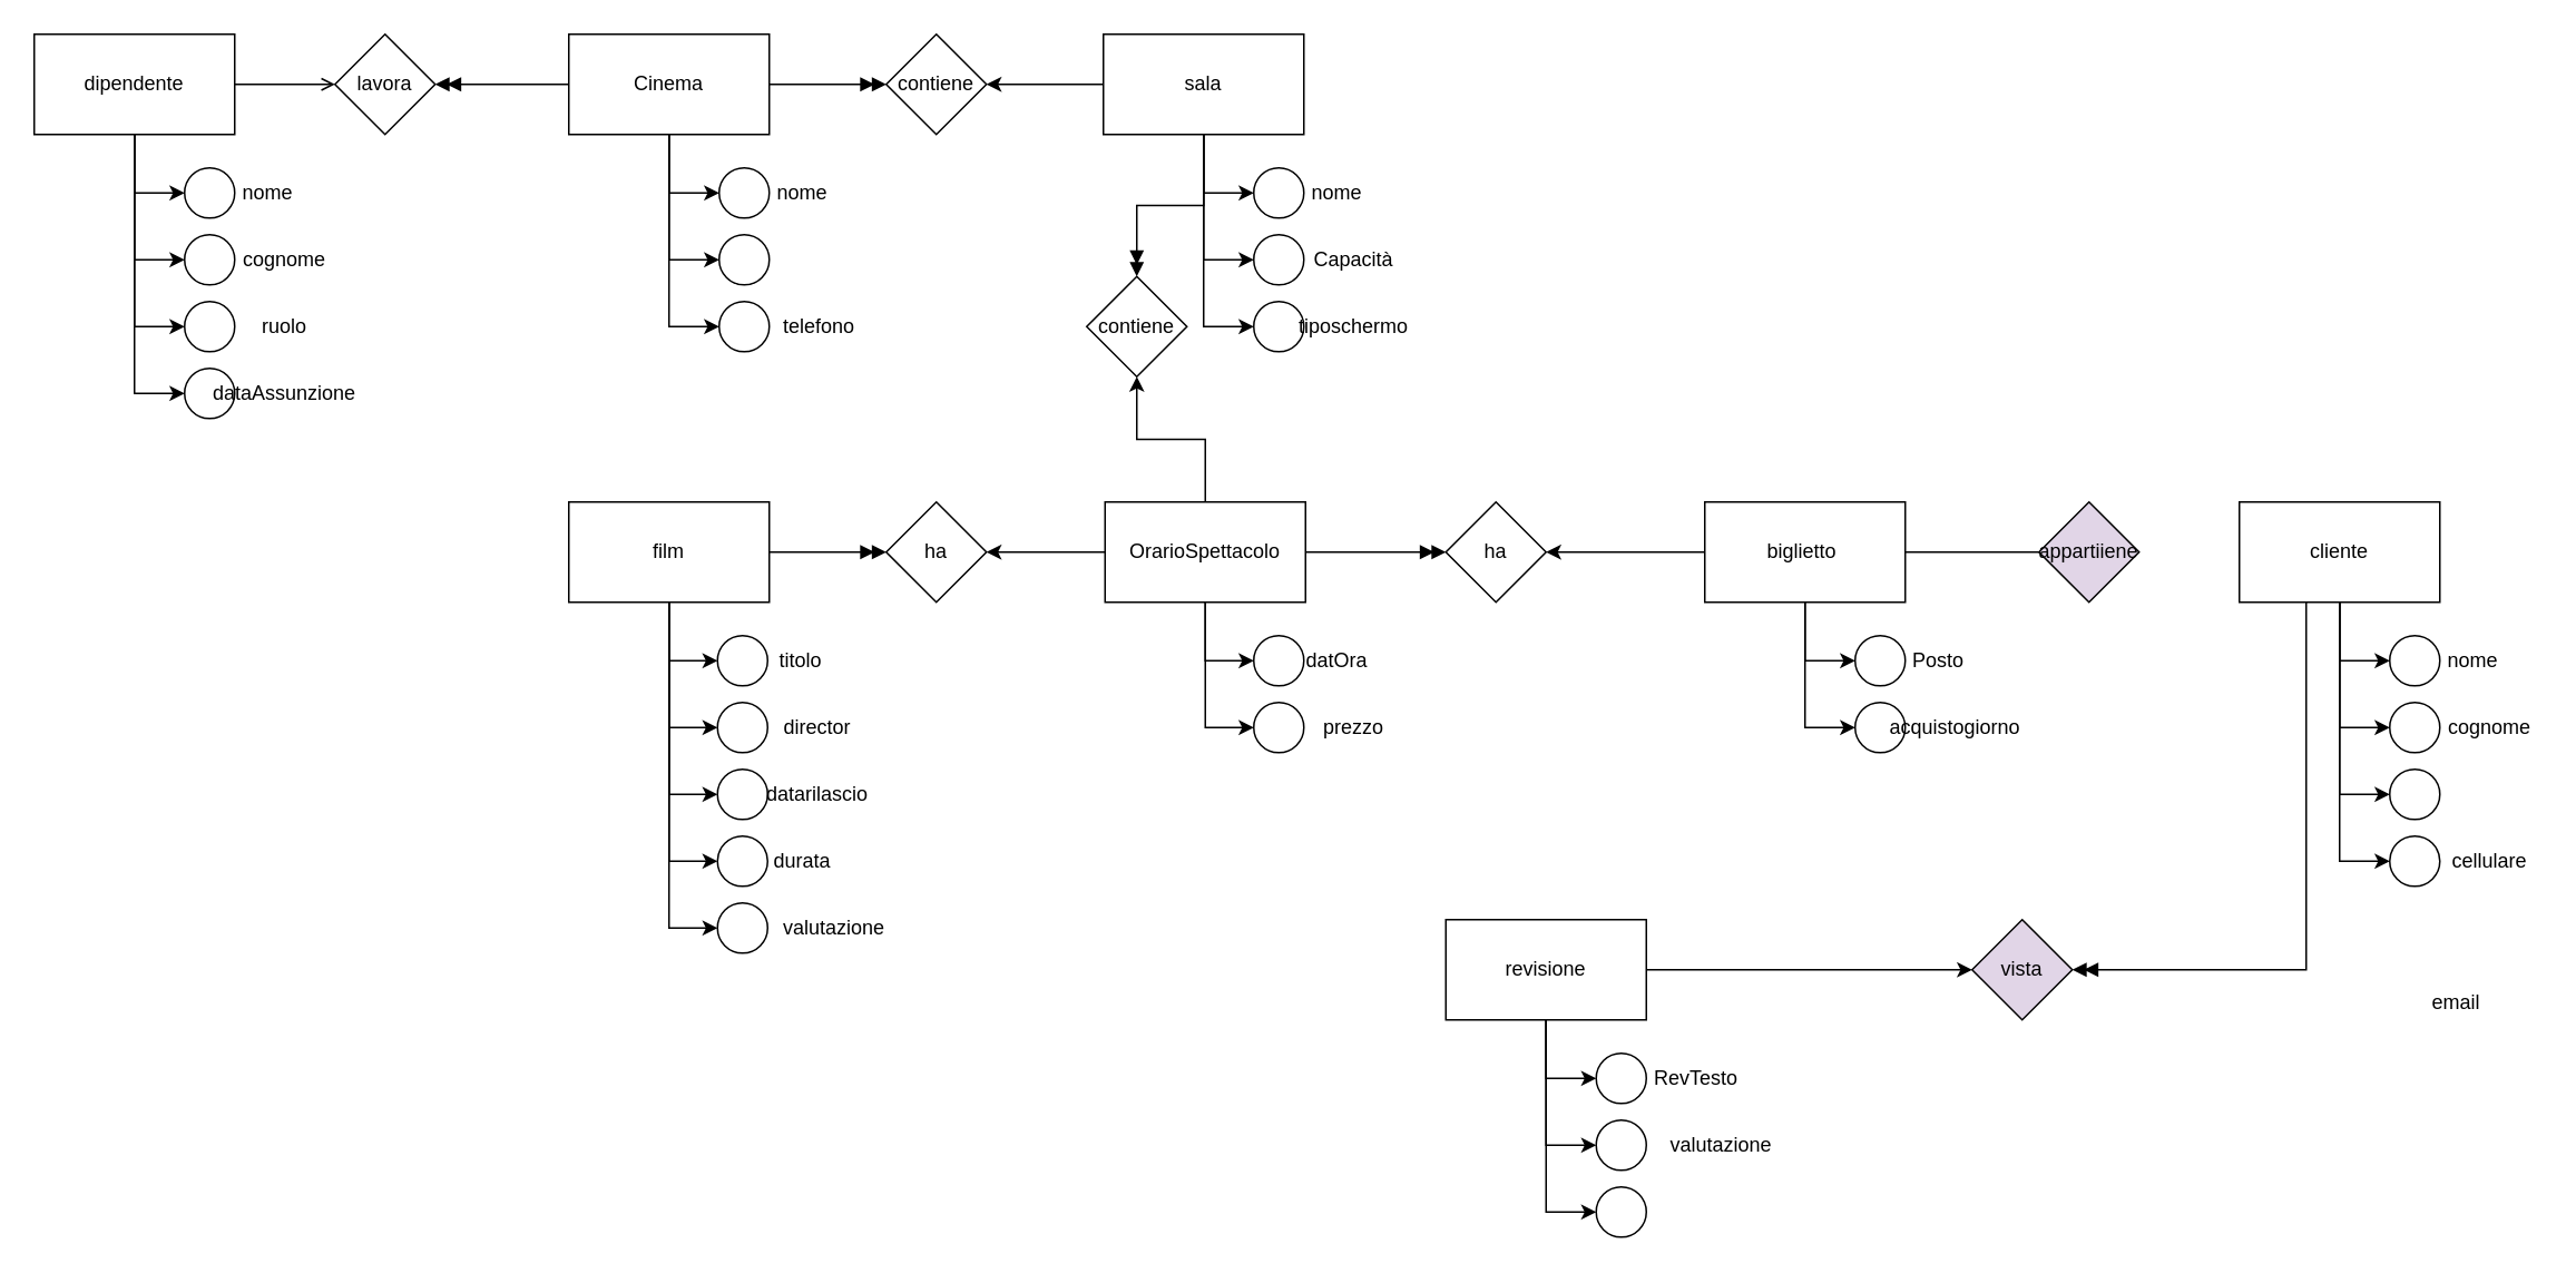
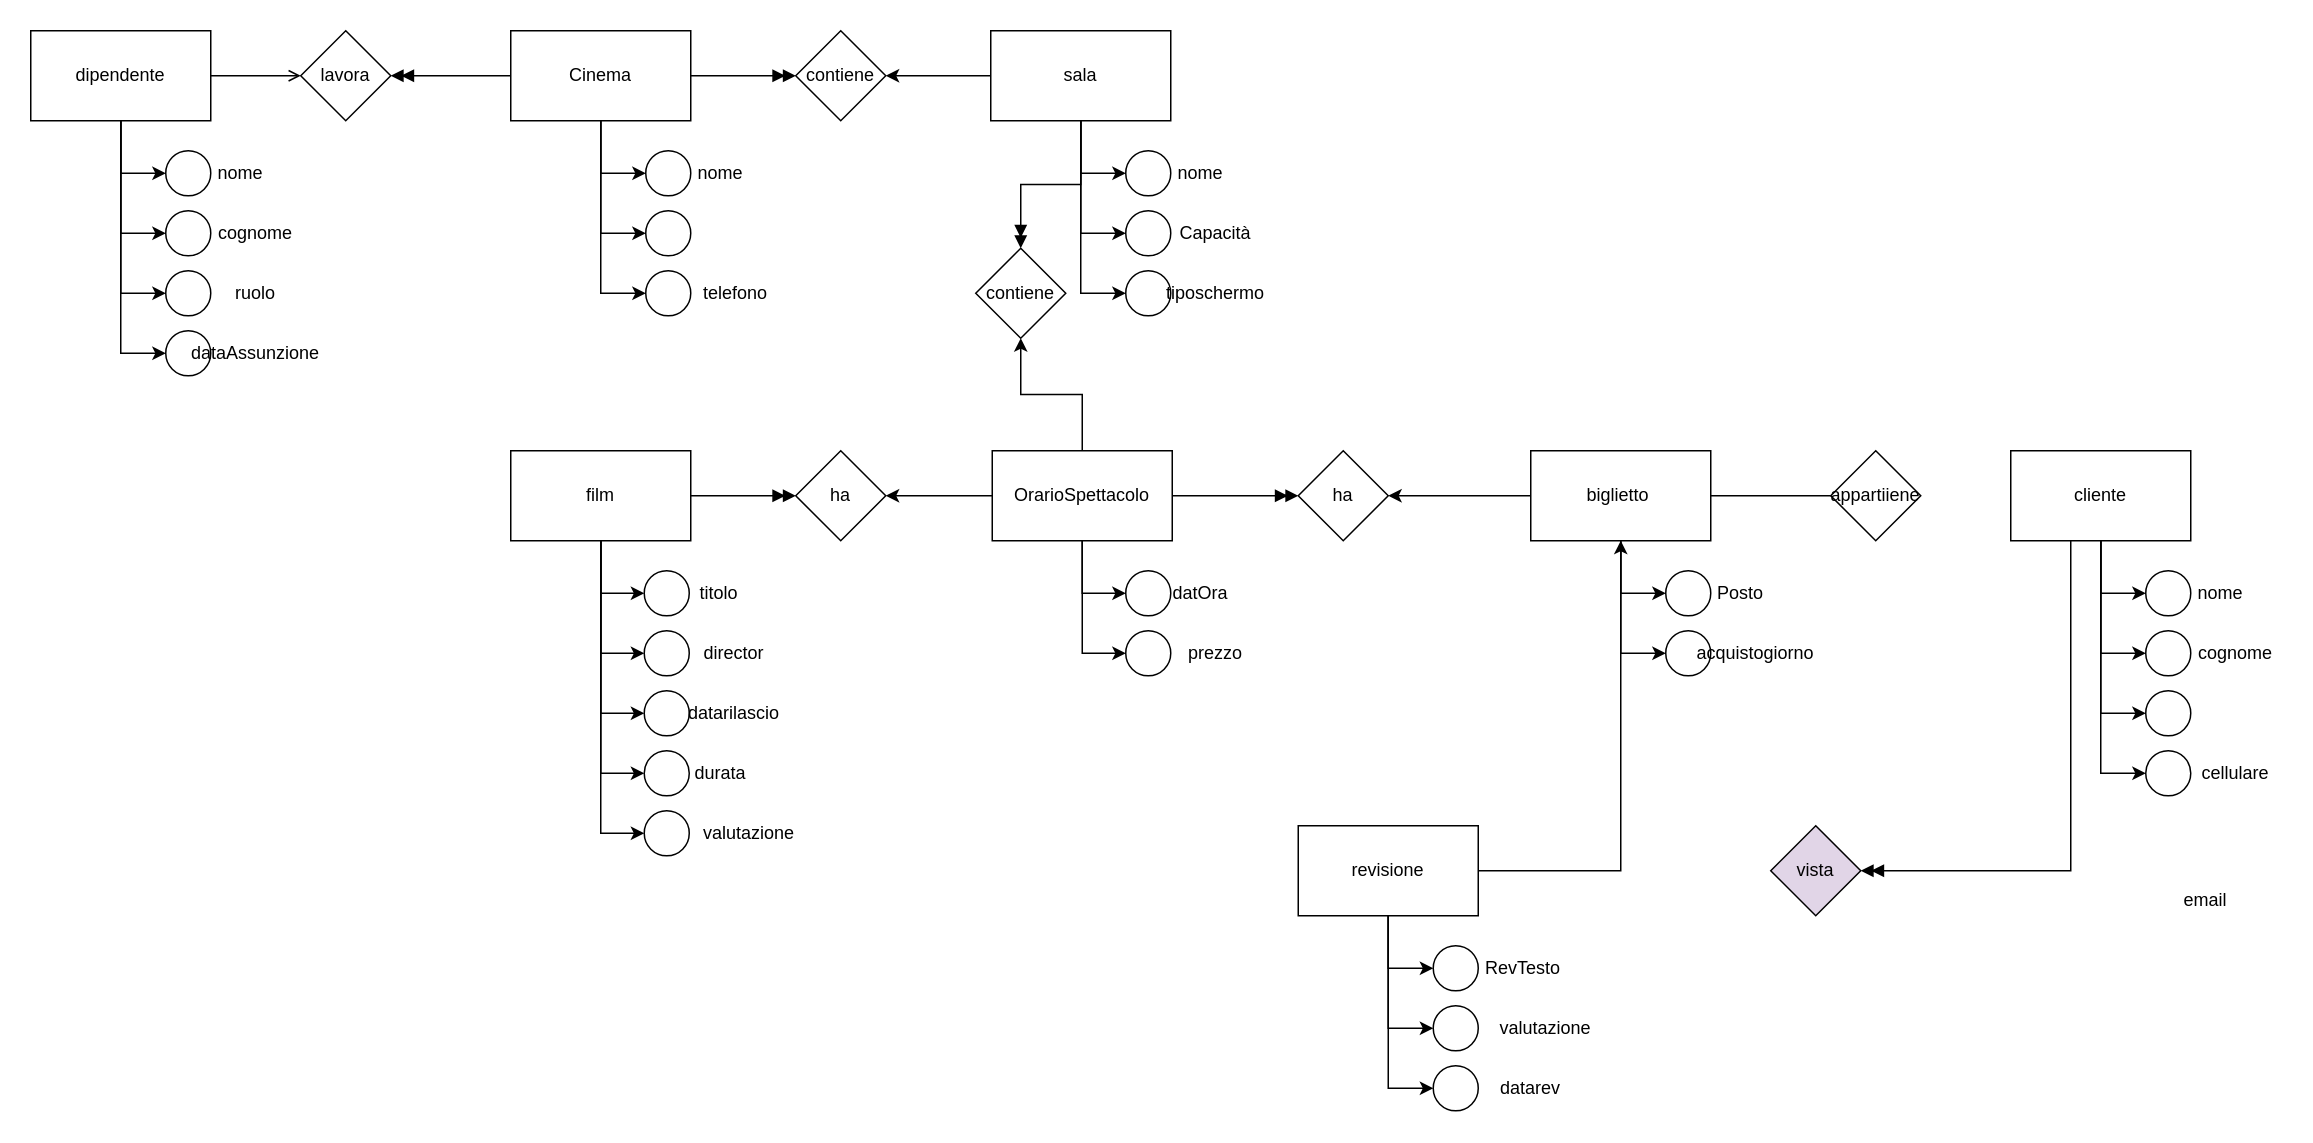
- <mxCell id="79" value="appartiiene" style="rhombus;whiteSpace=wrap;html=1;fillColor=#e1d5e7;" vertex="1" parent="1"><mxGeometry x="1220" width="60" height="60" as="geometry" y="300" /></mxCell>
+ <mxCell id="79" value="appartiiene" style="rhombus;whiteSpace=wrap;html=1;" vertex="1" parent="1"><mxGeometry x="1220" width="60" height="60" as="geometry" y="300" /></mxCell>
- <mxCell id="83" style="edgeStyle=orthogonalEdgeStyle;rounded=0;orthogonalLoop=1;jettySize=auto;html=1;entryX=0;entryY=0.5;entryDx=0;entryDy=0;endArrow=classic;endFill=1;" edge="1" parent="1" source="84" target="91"><mxGeometry relative="1" as="geometry" /></mxCell>
+ <mxCell id="83" style="edgeStyle=orthogonalEdgeStyle;rounded=0;orthogonalLoop=1;jettySize=auto;html=1;endArrow=classic;endFill=1;" edge="1" parent="1" source="84" target="59"><mxGeometry relative="1" as="geometry" /></mxCell>
+ <mxCell id="90" value="datarev" style="text;html=1;strokeColor=none;fillColor=none;align=center;verticalAlign=middle;whiteSpace=wrap;rounded=0;" vertex="1" parent="1"><mxGeometry x="990" y="710" width="60" height="30" as="geometry" /></mxCell>
